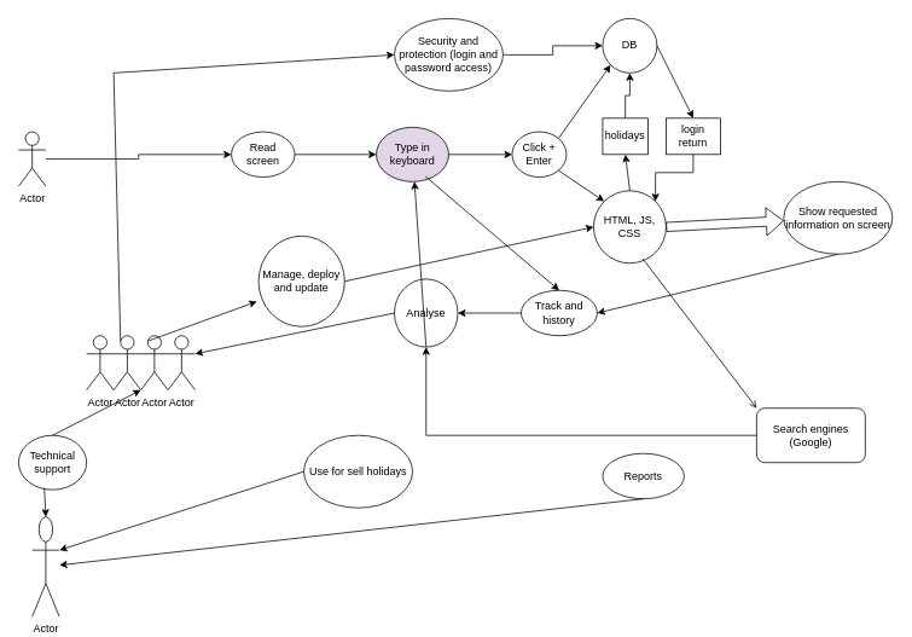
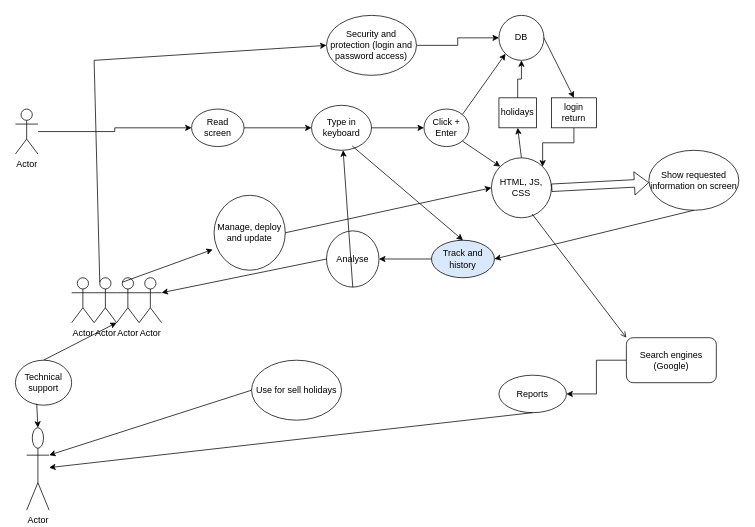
- <mxCell id="11" value="Type in keyboard" style="ellipse;whiteSpace=wrap;html=1;fillColor=#e1d5e7;" vertex="1" parent="1"><mxGeometry x="415" y="140" width="80" height="60" as="geometry" /></mxCell>
+ <mxCell id="11" value="Type in keyboard" style="ellipse;whiteSpace=wrap;html=1;" vertex="1" parent="1"><mxGeometry x="415" y="140" width="80" height="60" as="geometry" /></mxCell>
- <mxCell id="28" value="Track and history" style="ellipse;whiteSpace=wrap;html=1;" vertex="1" parent="1"><mxGeometry x="575" y="320" width="84" height="50" as="geometry" /></mxCell>
+ <mxCell id="28" value="Track and history" style="ellipse;whiteSpace=wrap;html=1;fillColor=#dae8fc;" vertex="1" parent="1"><mxGeometry x="575" y="320" width="84" height="50" as="geometry" /></mxCell>
- <mxCell id="36" value="" style="edgeStyle=orthogonalEdgeStyle;rounded=0;orthogonalLoop=1;jettySize=auto;html=1;" edge="1" parent="1" source="37" target="31"><mxGeometry relative="1" as="geometry" /></mxCell>
+ <mxCell id="36" value="" style="edgeStyle=orthogonalEdgeStyle;rounded=0;orthogonalLoop=1;jettySize=auto;html=1;" edge="1" parent="1" source="37" target="39"><mxGeometry relative="1" as="geometry" /></mxCell>
